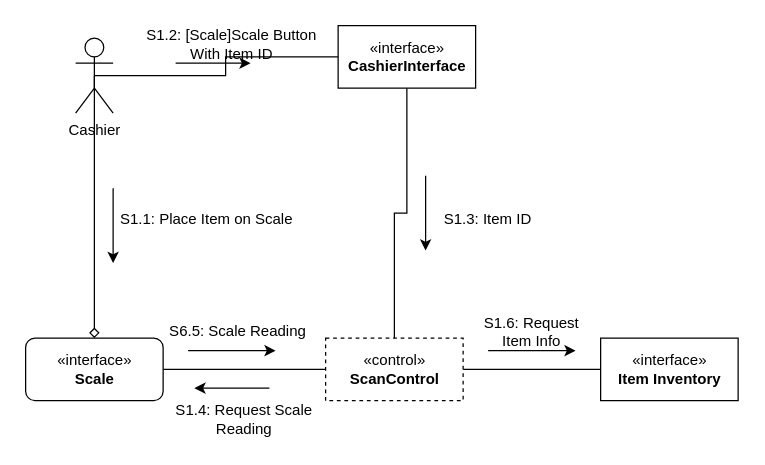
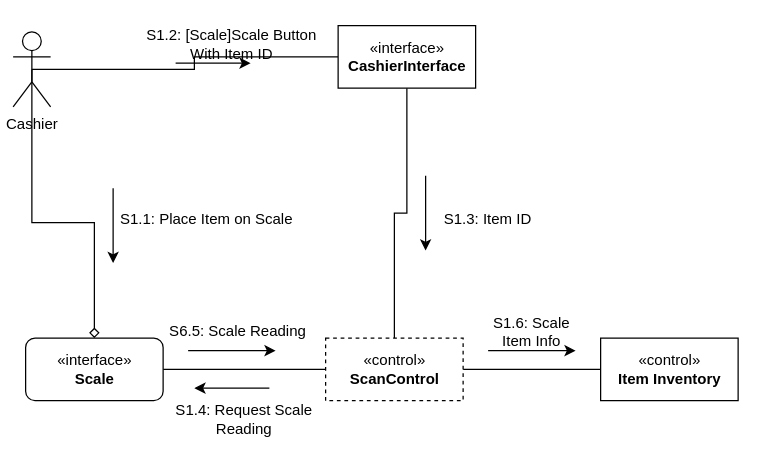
- <mxCell id="4" value="Cashier&lt;br&gt;" style="shape=umlActor;verticalLabelPosition=bottom;verticalAlign=top;html=1;outlineConnect=0;" parent="1" vertex="1"><mxGeometry x="60" y="30" width="30" height="60" as="geometry" /></mxCell>
+ <mxCell id="4" value="Cashier&lt;br&gt;" style="shape=umlActor;verticalLabelPosition=bottom;verticalAlign=top;html=1;outlineConnect=0;" parent="1" vertex="1"><mxGeometry x="10" y="25" width="30" height="60" as="geometry" /></mxCell>
- <mxCell id="23" value="S1.6: Request Item Info" style="text;html=1;strokeColor=none;fillColor=none;align=center;verticalAlign=middle;whiteSpace=wrap;rounded=0;" vertex="1" parent="1"><mxGeometry x="380" y="250" width="90" height="30" as="geometry" /></mxCell>
+ <mxCell id="23" value="S1.6: Scale Item Info" style="text;html=1;strokeColor=none;fillColor=none;align=center;verticalAlign=middle;whiteSpace=wrap;rounded=0;" vertex="1" parent="1"><mxGeometry x="380" y="250" width="90" height="30" as="geometry" /></mxCell>
- <mxCell id="21" value="«interface»&lt;br&gt;&lt;b&gt;Item Inventory&lt;/b&gt;" style="html=1;" vertex="1" parent="1"><mxGeometry x="480" y="270" width="110" height="50" as="geometry" /></mxCell>
+ <mxCell id="21" value="«control»&lt;br&gt;&lt;b&gt;Item Inventory&lt;/b&gt;" style="html=1;" vertex="1" parent="1"><mxGeometry x="480" y="270" width="110" height="50" as="geometry" /></mxCell>
